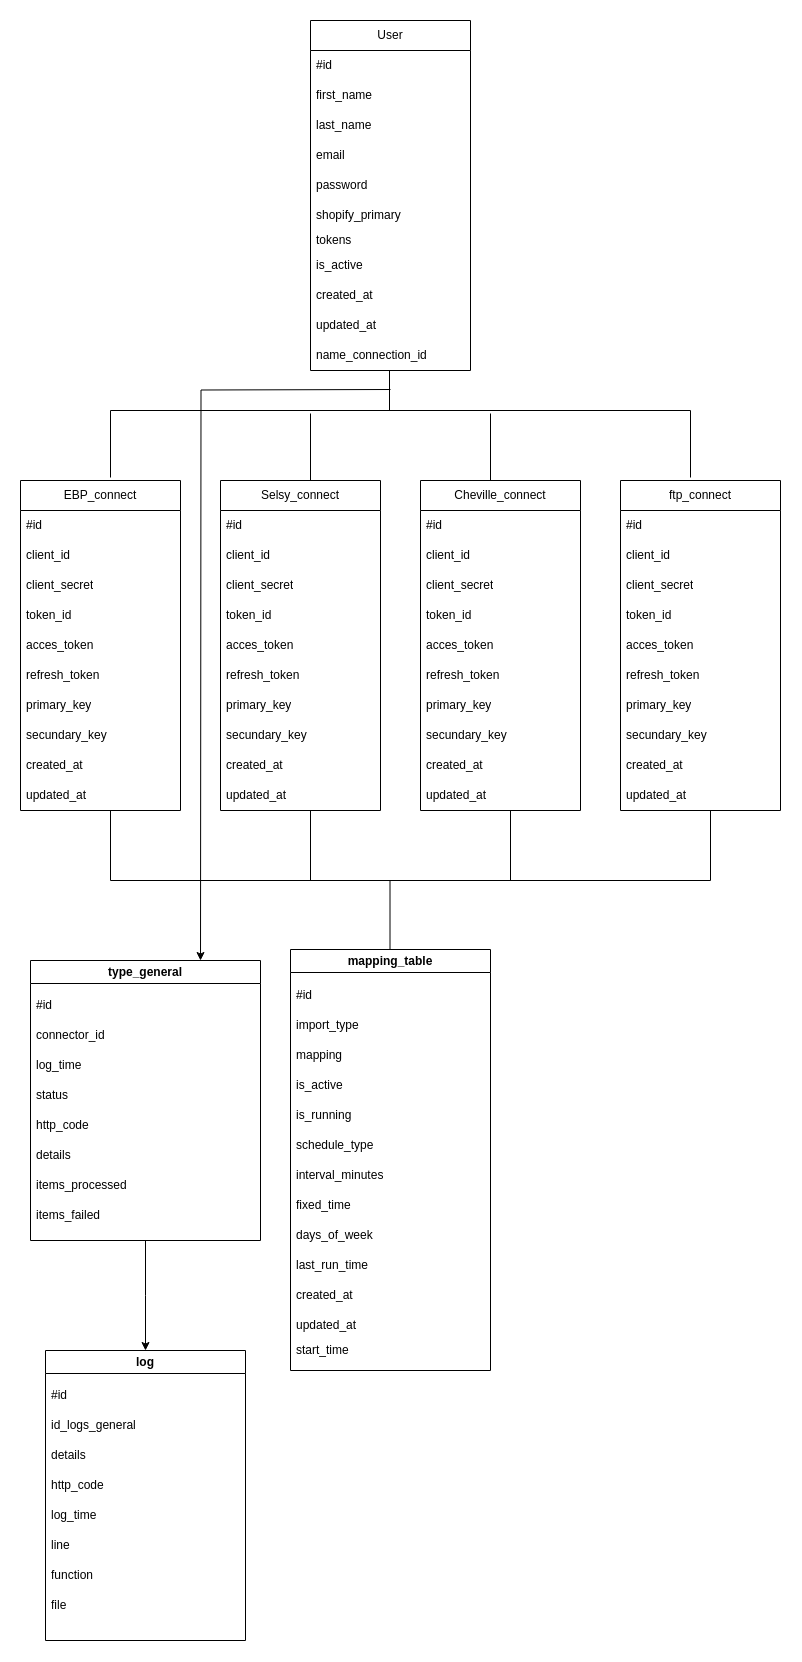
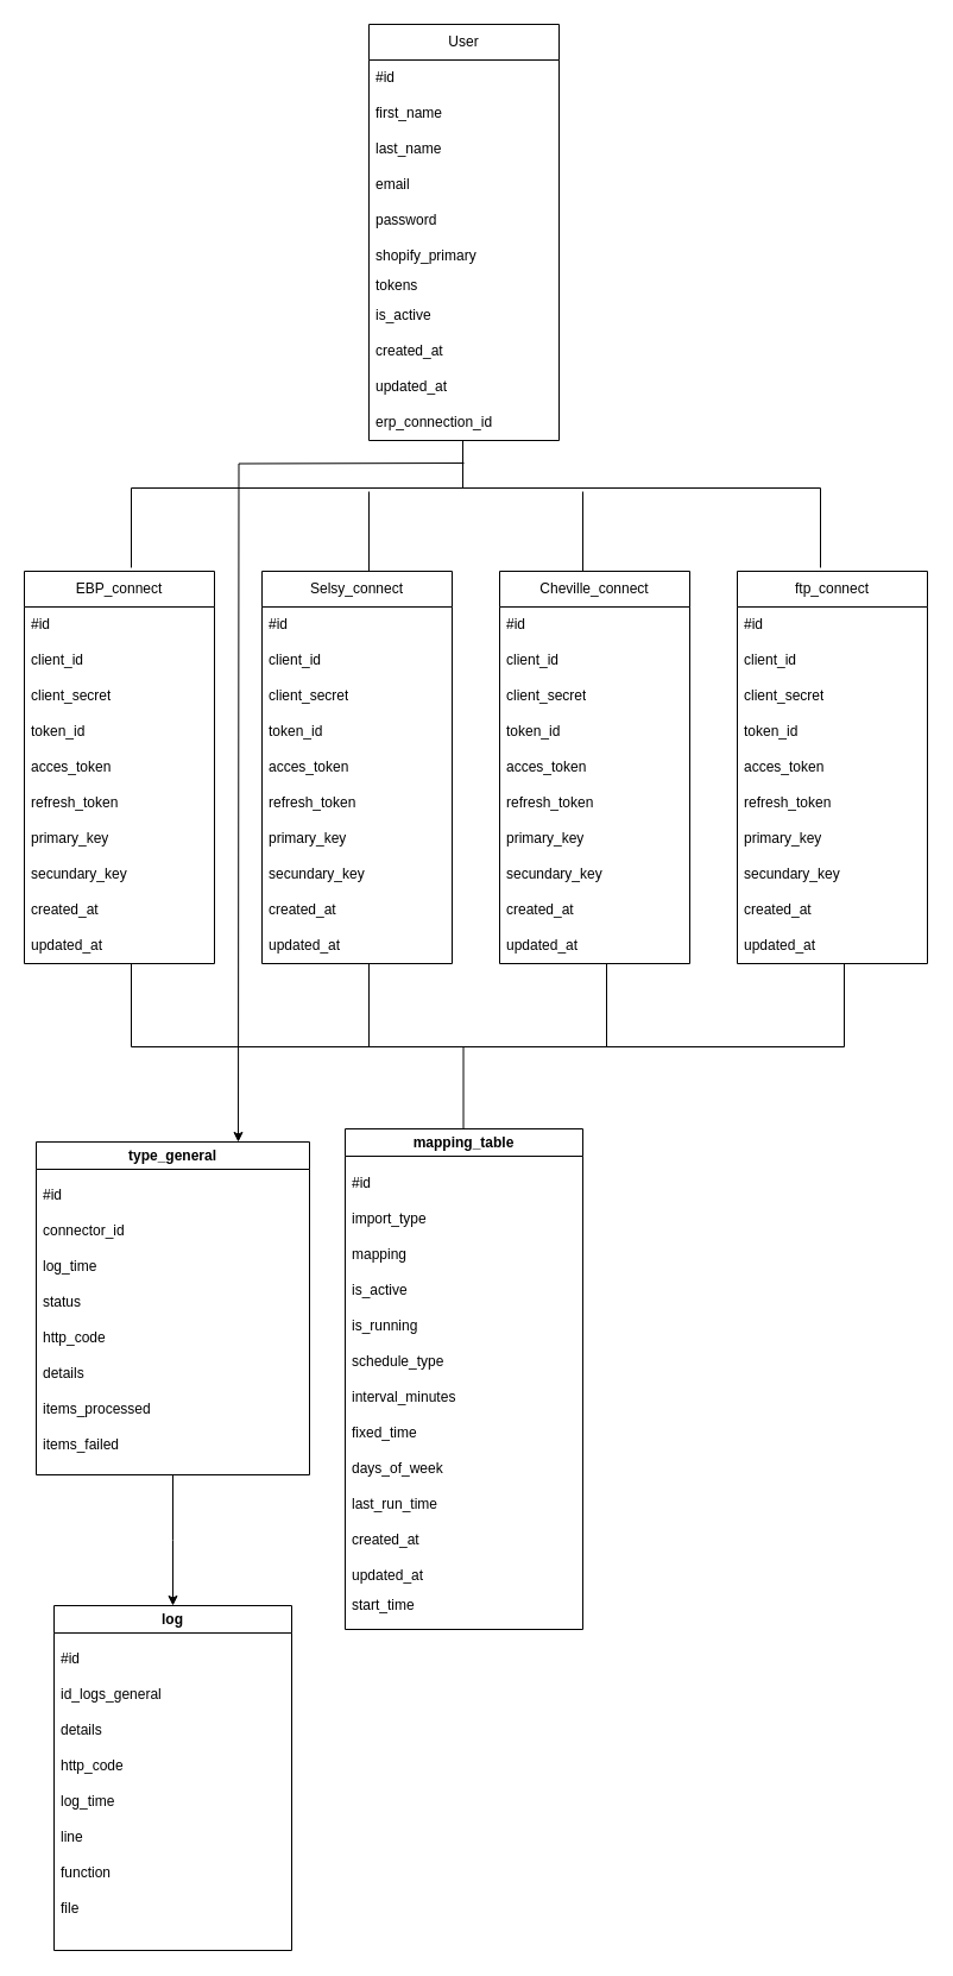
- <mxCell id="13" value="name_connection_id" style="text;strokeColor=none;fillColor=none;align=left;verticalAlign=middle;spacingLeft=4;spacingRight=4;overflow=hidden;points=[[0,0.5],[1,0.5]];portConstraint=eastwest;rotatable=0;whiteSpace=wrap;html=1;" parent="2" vertex="1"><mxGeometry y="320" width="160" height="30" as="geometry" /></mxCell>
+ <mxCell id="13" value="erp_connection_id" style="text;strokeColor=none;fillColor=none;align=left;verticalAlign=middle;spacingLeft=4;spacingRight=4;overflow=hidden;points=[[0,0.5],[1,0.5]];portConstraint=eastwest;rotatable=0;whiteSpace=wrap;html=1;" parent="2" vertex="1"><mxGeometry y="320" width="160" height="30" as="geometry" /></mxCell>
